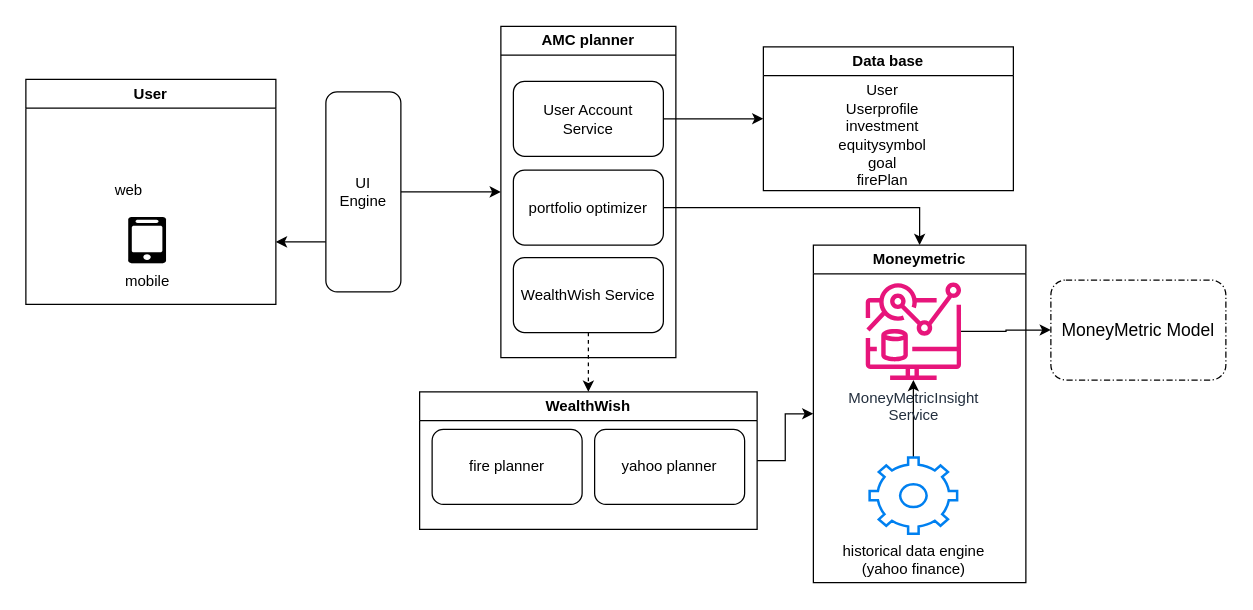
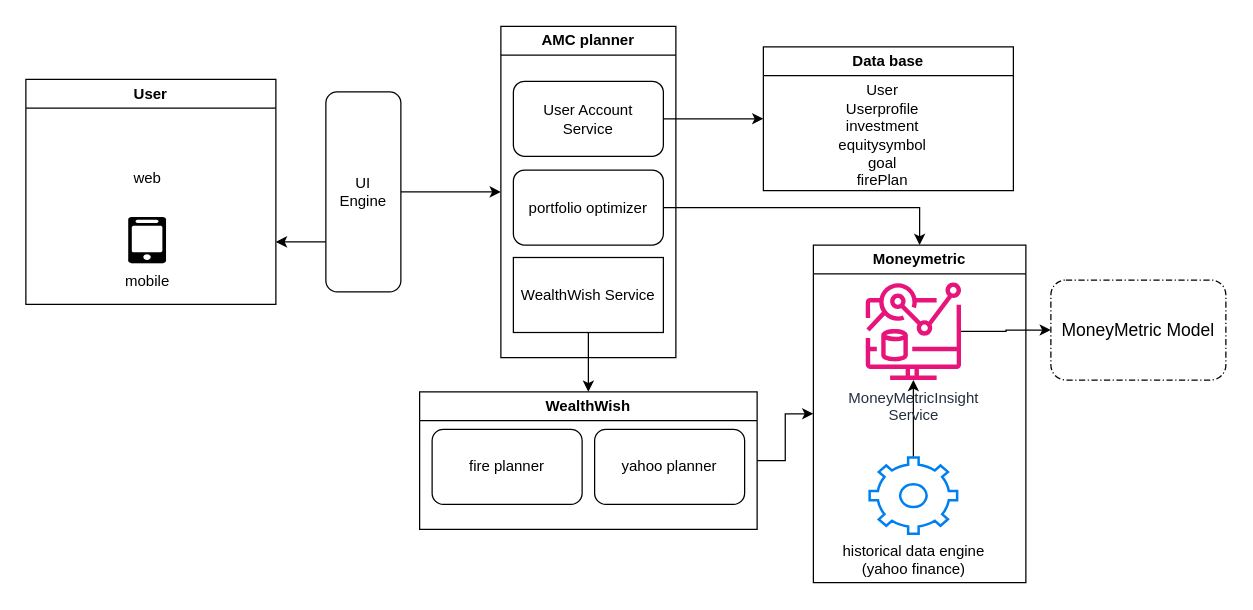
- <mxCell id="4" value="web" style="text;html=1;align=center;verticalAlign=middle;resizable=0;points=[];autosize=1;strokeColor=none;fillColor=none;" parent="2" vertex="1"><mxGeometry x="57" y="74" width="50" height="30" as="geometry" /></mxCell>
+ <mxCell id="4" value="web" style="text;html=1;align=center;verticalAlign=middle;resizable=0;points=[];autosize=1;strokeColor=none;fillColor=none;" parent="2" vertex="1"><mxGeometry x="72" y="64" width="50" height="30" as="geometry" /></mxCell>
- <mxCell id="13" value="WealthWish Service" style="rounded=1;whiteSpace=wrap;html=1;" parent="10" vertex="1"><mxGeometry x="10" y="185" width="120" height="60" as="geometry" /></mxCell>
+ <mxCell id="13" value="WealthWish Service" style="whiteSpace=wrap;html=1;rounded=0;" parent="10" vertex="1"><mxGeometry x="10" y="185" width="120" height="60" as="geometry" /></mxCell>
- <mxCell id="28" style="edgeStyle=orthogonalEdgeStyle;rounded=0;orthogonalLoop=1;jettySize=auto;html=1;exitX=0.5;exitY=1;exitDx=0;exitDy=0;entryX=0.5;entryY=0;entryDx=0;entryDy=0;dashed=1;" parent="1" source="13" target="25" edge="1"><mxGeometry relative="1" as="geometry" /></mxCell>
+ <mxCell id="28" style="edgeStyle=orthogonalEdgeStyle;rounded=0;orthogonalLoop=1;jettySize=auto;html=1;exitX=0.5;exitY=1;exitDx=0;exitDy=0;entryX=0.5;entryY=0;entryDx=0;entryDy=0;" parent="1" source="13" target="25" edge="1"><mxGeometry relative="1" as="geometry" /></mxCell>
